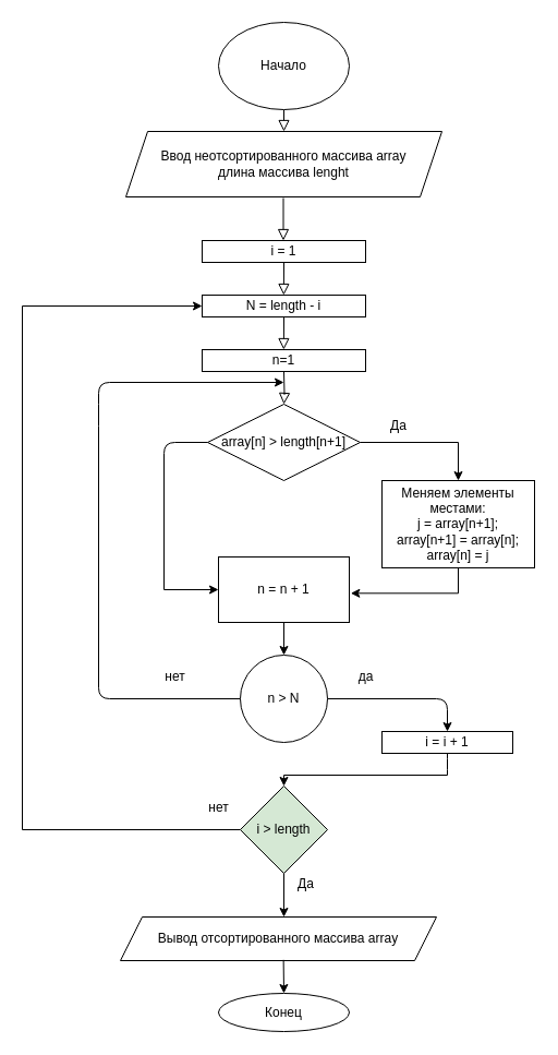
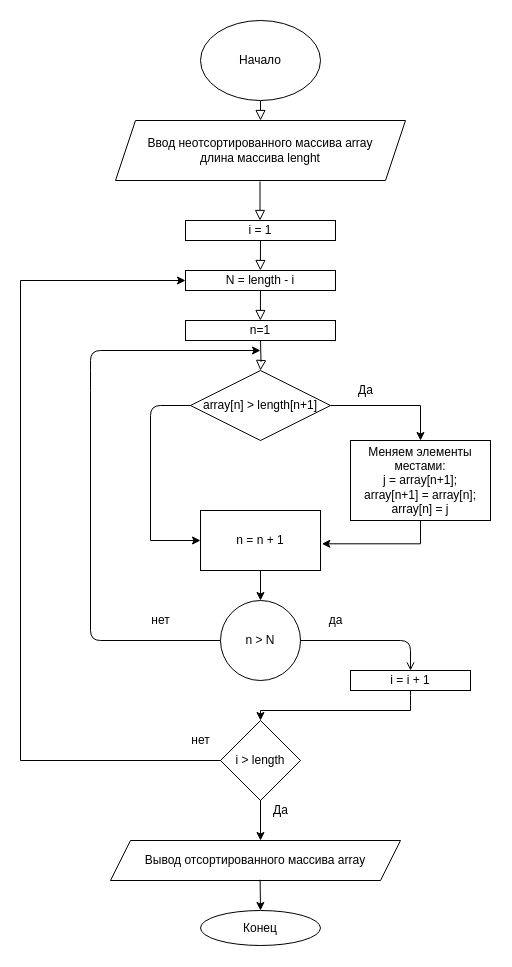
- <mxCell id="25" value="" style="endArrow=classic;html=1;exitX=1;exitY=0.5;exitDx=0;exitDy=0;entryX=0.5;entryY=0;entryDx=0;entryDy=0;" edge="1" parent="1" source="20" target="24"><mxGeometry width="50" height="50" relative="1" as="geometry"><mxPoint x="280" y="590" as="sourcePoint" /><mxPoint x="430" y="640" as="targetPoint" /><Array as="points"><mxPoint x="410" y="640" /></Array></mxGeometry></mxCell>
+ <mxCell id="25" value="" style="endArrow=open;html=1;exitX=1;exitY=0.5;exitDx=0;exitDy=0;entryX=0.5;entryY=0;entryDx=0;entryDy=0;" edge="1" parent="1" source="20" target="24"><mxGeometry width="50" height="50" relative="1" as="geometry"><mxPoint x="280" y="590" as="sourcePoint" /><mxPoint x="430" y="640" as="targetPoint" /><Array as="points"><mxPoint x="410" y="640" /></Array></mxGeometry></mxCell>
- <mxCell id="26" value="i &amp;gt; length" style="rhombus;whiteSpace=wrap;html=1;fillColor=#d5e8d4;" vertex="1" parent="1"><mxGeometry x="220" y="720" width="80" height="80" as="geometry" /></mxCell>
+ <mxCell id="26" value="i &amp;gt; length" style="rhombus;whiteSpace=wrap;html=1;" vertex="1" parent="1"><mxGeometry x="220" y="720" width="80" height="80" as="geometry" /></mxCell>
